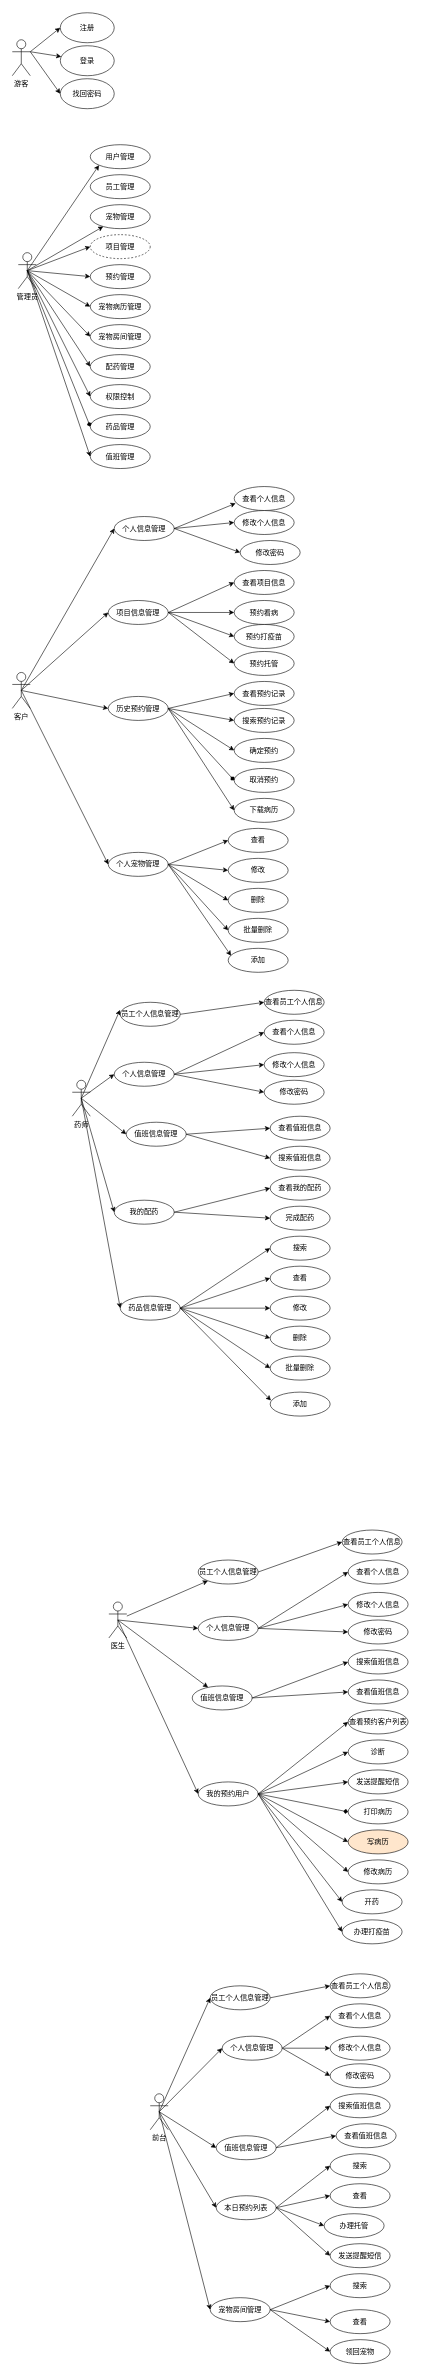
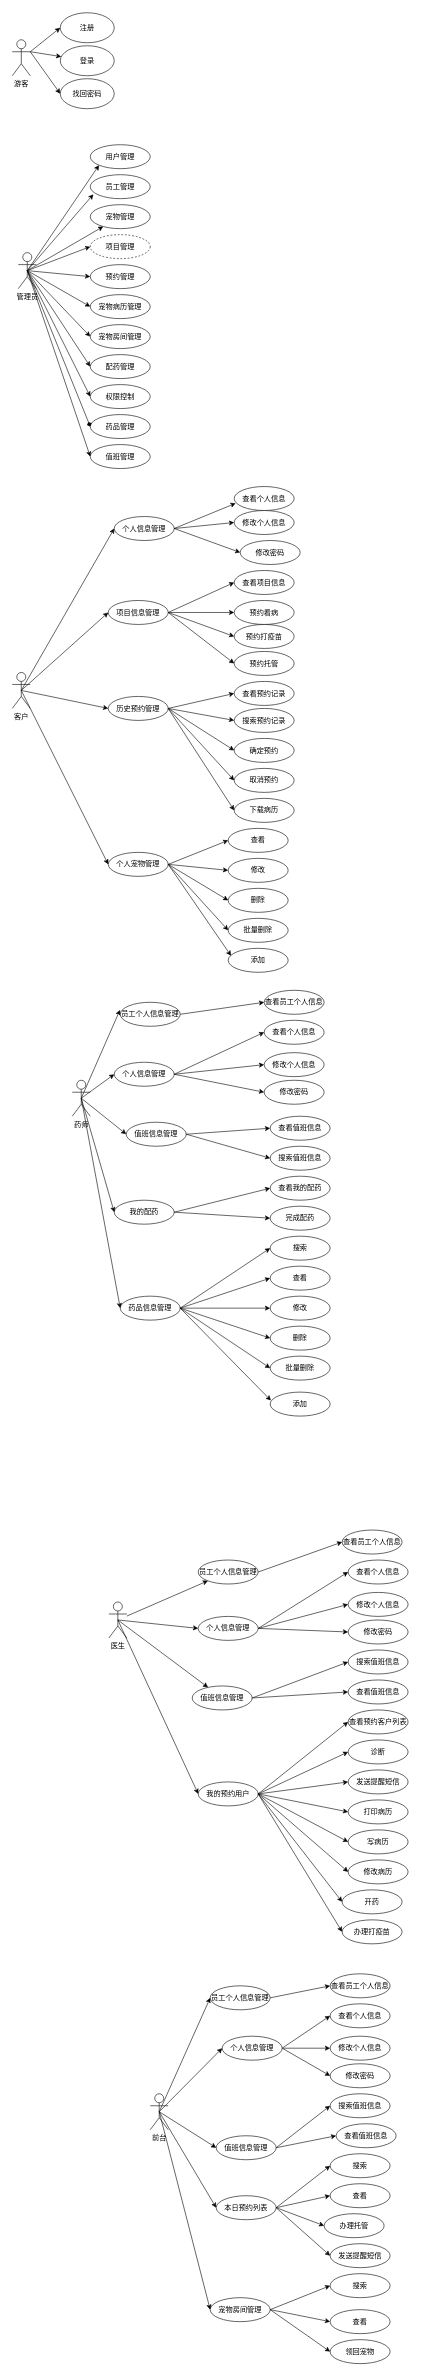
+ <mxCell id="23" style="edgeStyle=none;rounded=0;orthogonalLoop=1;jettySize=auto;html=1;exitX=0.5;exitY=0.5;exitDx=0;exitDy=0;exitPerimeter=0;entryX=0.052;entryY=0.82;entryDx=0;entryDy=0;entryPerimeter=0;" parent="2" source="7" target="22" edge="1"><mxGeometry relative="1" as="geometry" /></mxCell>
- <mxCell id="116" style="edgeStyle=none;rounded=0;orthogonalLoop=1;jettySize=auto;html=1;exitX=1;exitY=0.5;exitDx=0;exitDy=0;entryX=0;entryY=0.5;entryDx=0;entryDy=0;endArrow=diamond;" parent="75" source="83" target="110" edge="1"><mxGeometry relative="1" as="geometry" /></mxCell>
+ <mxCell id="116" style="edgeStyle=none;rounded=0;orthogonalLoop=1;jettySize=auto;html=1;exitX=1;exitY=0.5;exitDx=0;exitDy=0;entryX=0;entryY=0.5;entryDx=0;entryDy=0;" parent="75" source="83" target="110" edge="1"><mxGeometry relative="1" as="geometry" /></mxCell>
- <mxCell id="184" style="edgeStyle=none;rounded=0;orthogonalLoop=1;jettySize=auto;html=1;exitX=1;exitY=0.5;exitDx=0;exitDy=0;entryX=0;entryY=0.5;entryDx=0;entryDy=0;endArrow=diamond;" parent="157" source="163" target="183" edge="1"><mxGeometry relative="1" as="geometry" /></mxCell>
+ <mxCell id="184" style="edgeStyle=none;rounded=0;orthogonalLoop=1;jettySize=auto;html=1;exitX=1;exitY=0.5;exitDx=0;exitDy=0;entryX=0;entryY=0.5;entryDx=0;entryDy=0;" parent="157" source="163" target="183" edge="1"><mxGeometry relative="1" as="geometry" /></mxCell>
- <mxCell id="188" value="写病历" style="ellipse;whiteSpace=wrap;html=1;fillColor=#ffe6cc;" parent="157" vertex="1"><mxGeometry x="399" y="500" width="100" height="40" as="geometry" /></mxCell>
+ <mxCell id="188" value="写病历" style="ellipse;whiteSpace=wrap;html=1;" parent="157" vertex="1"><mxGeometry x="399" y="500" width="100" height="40" as="geometry" /></mxCell>
